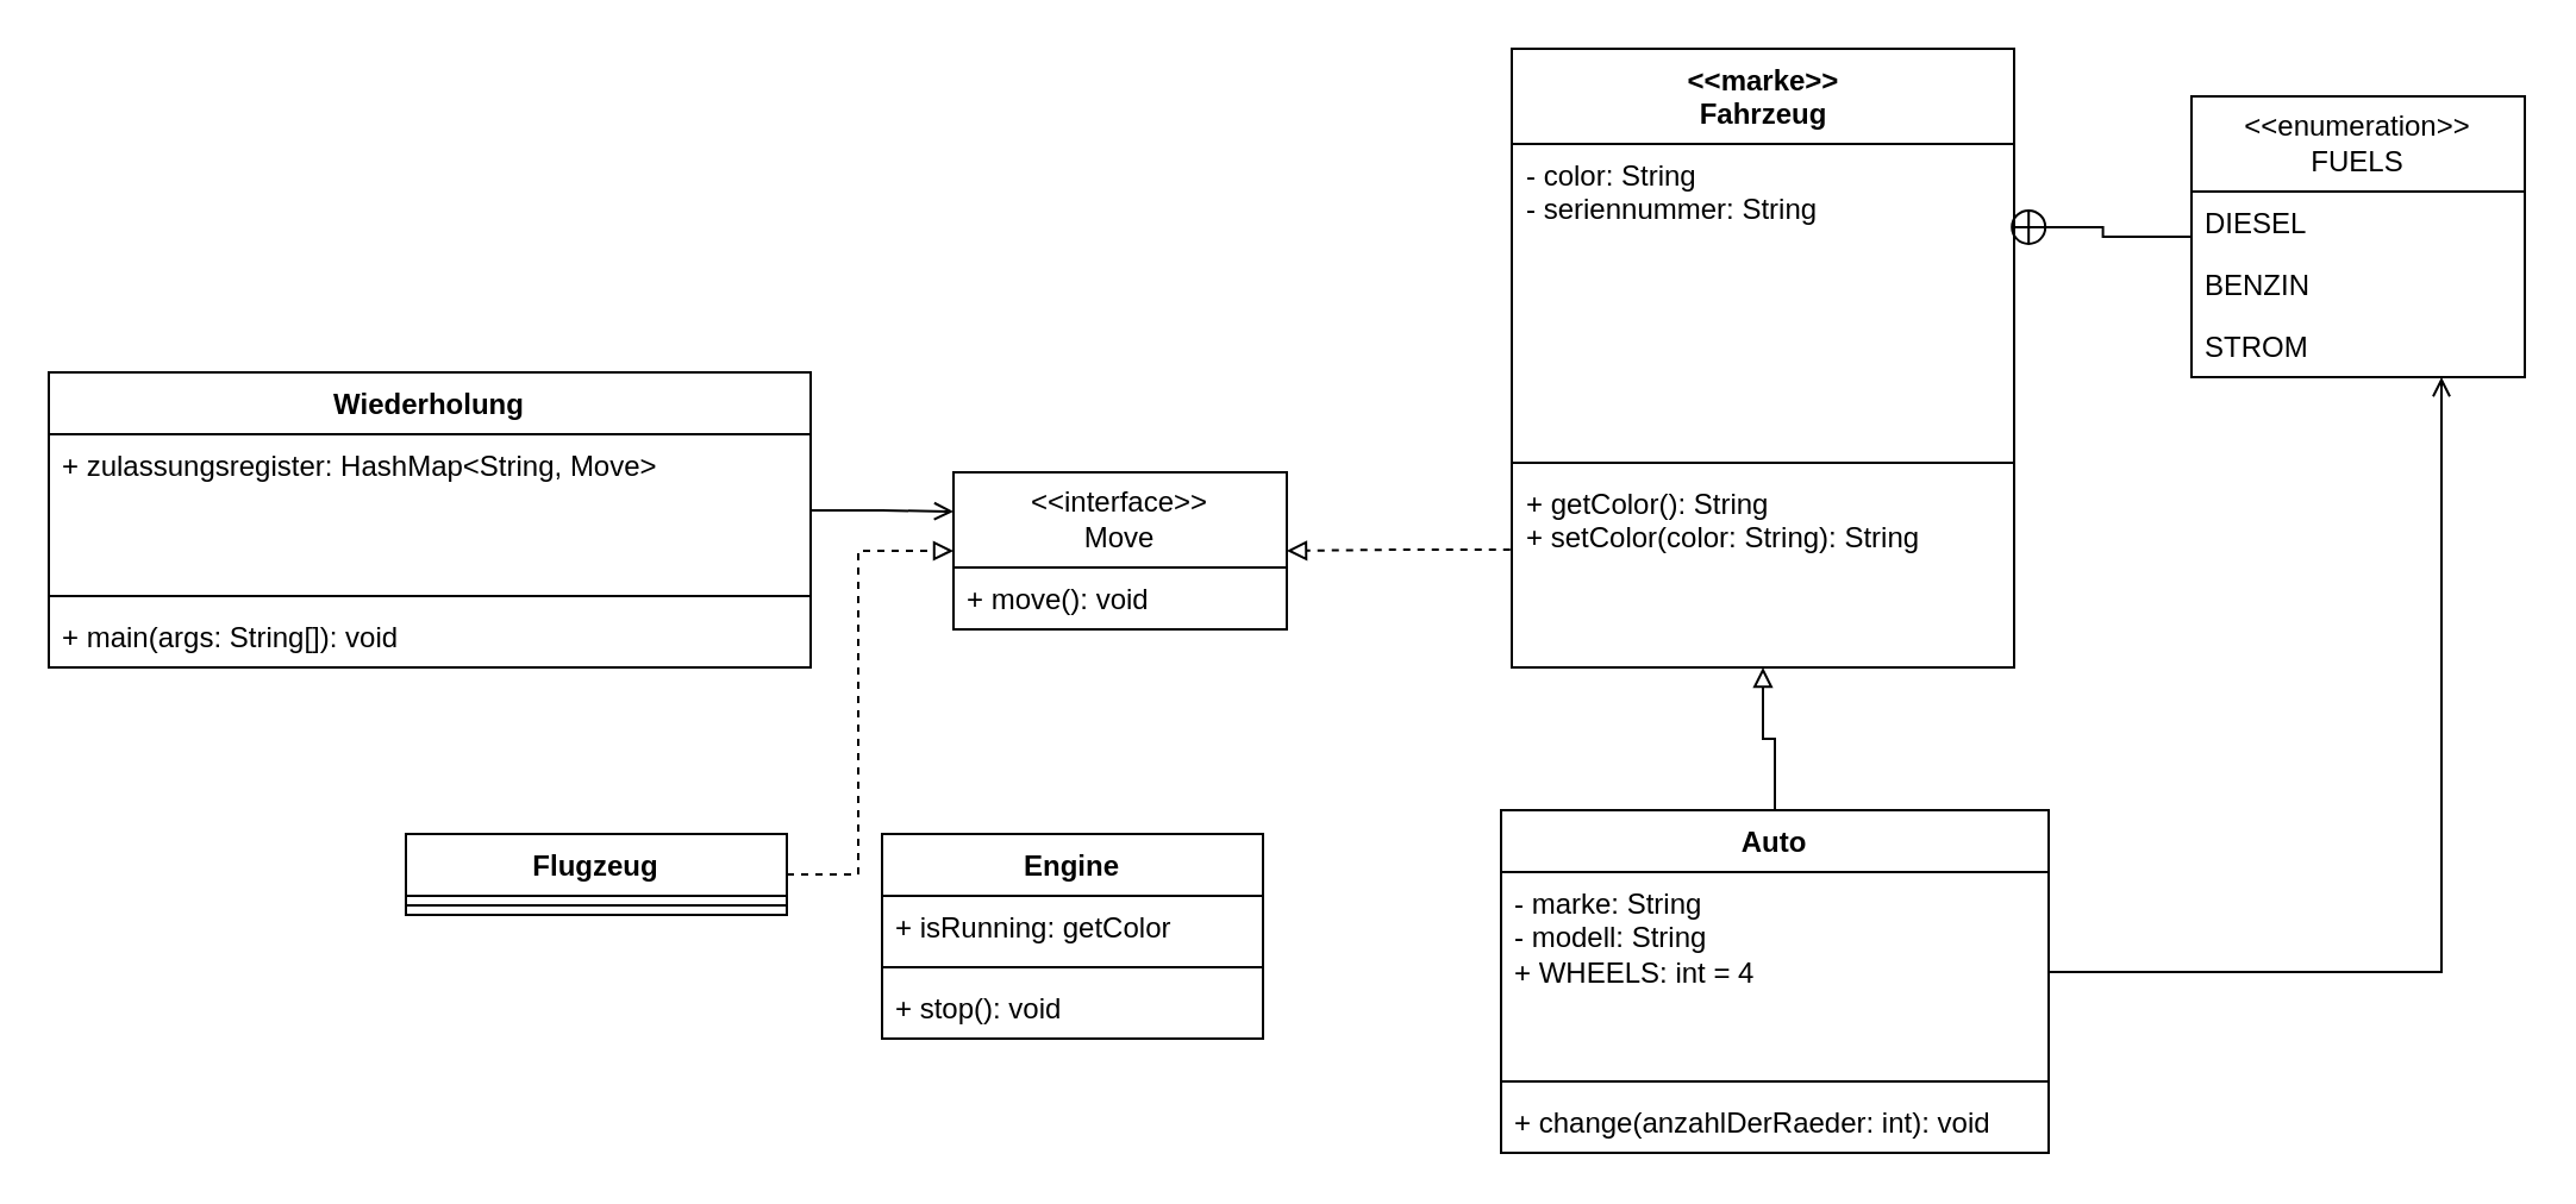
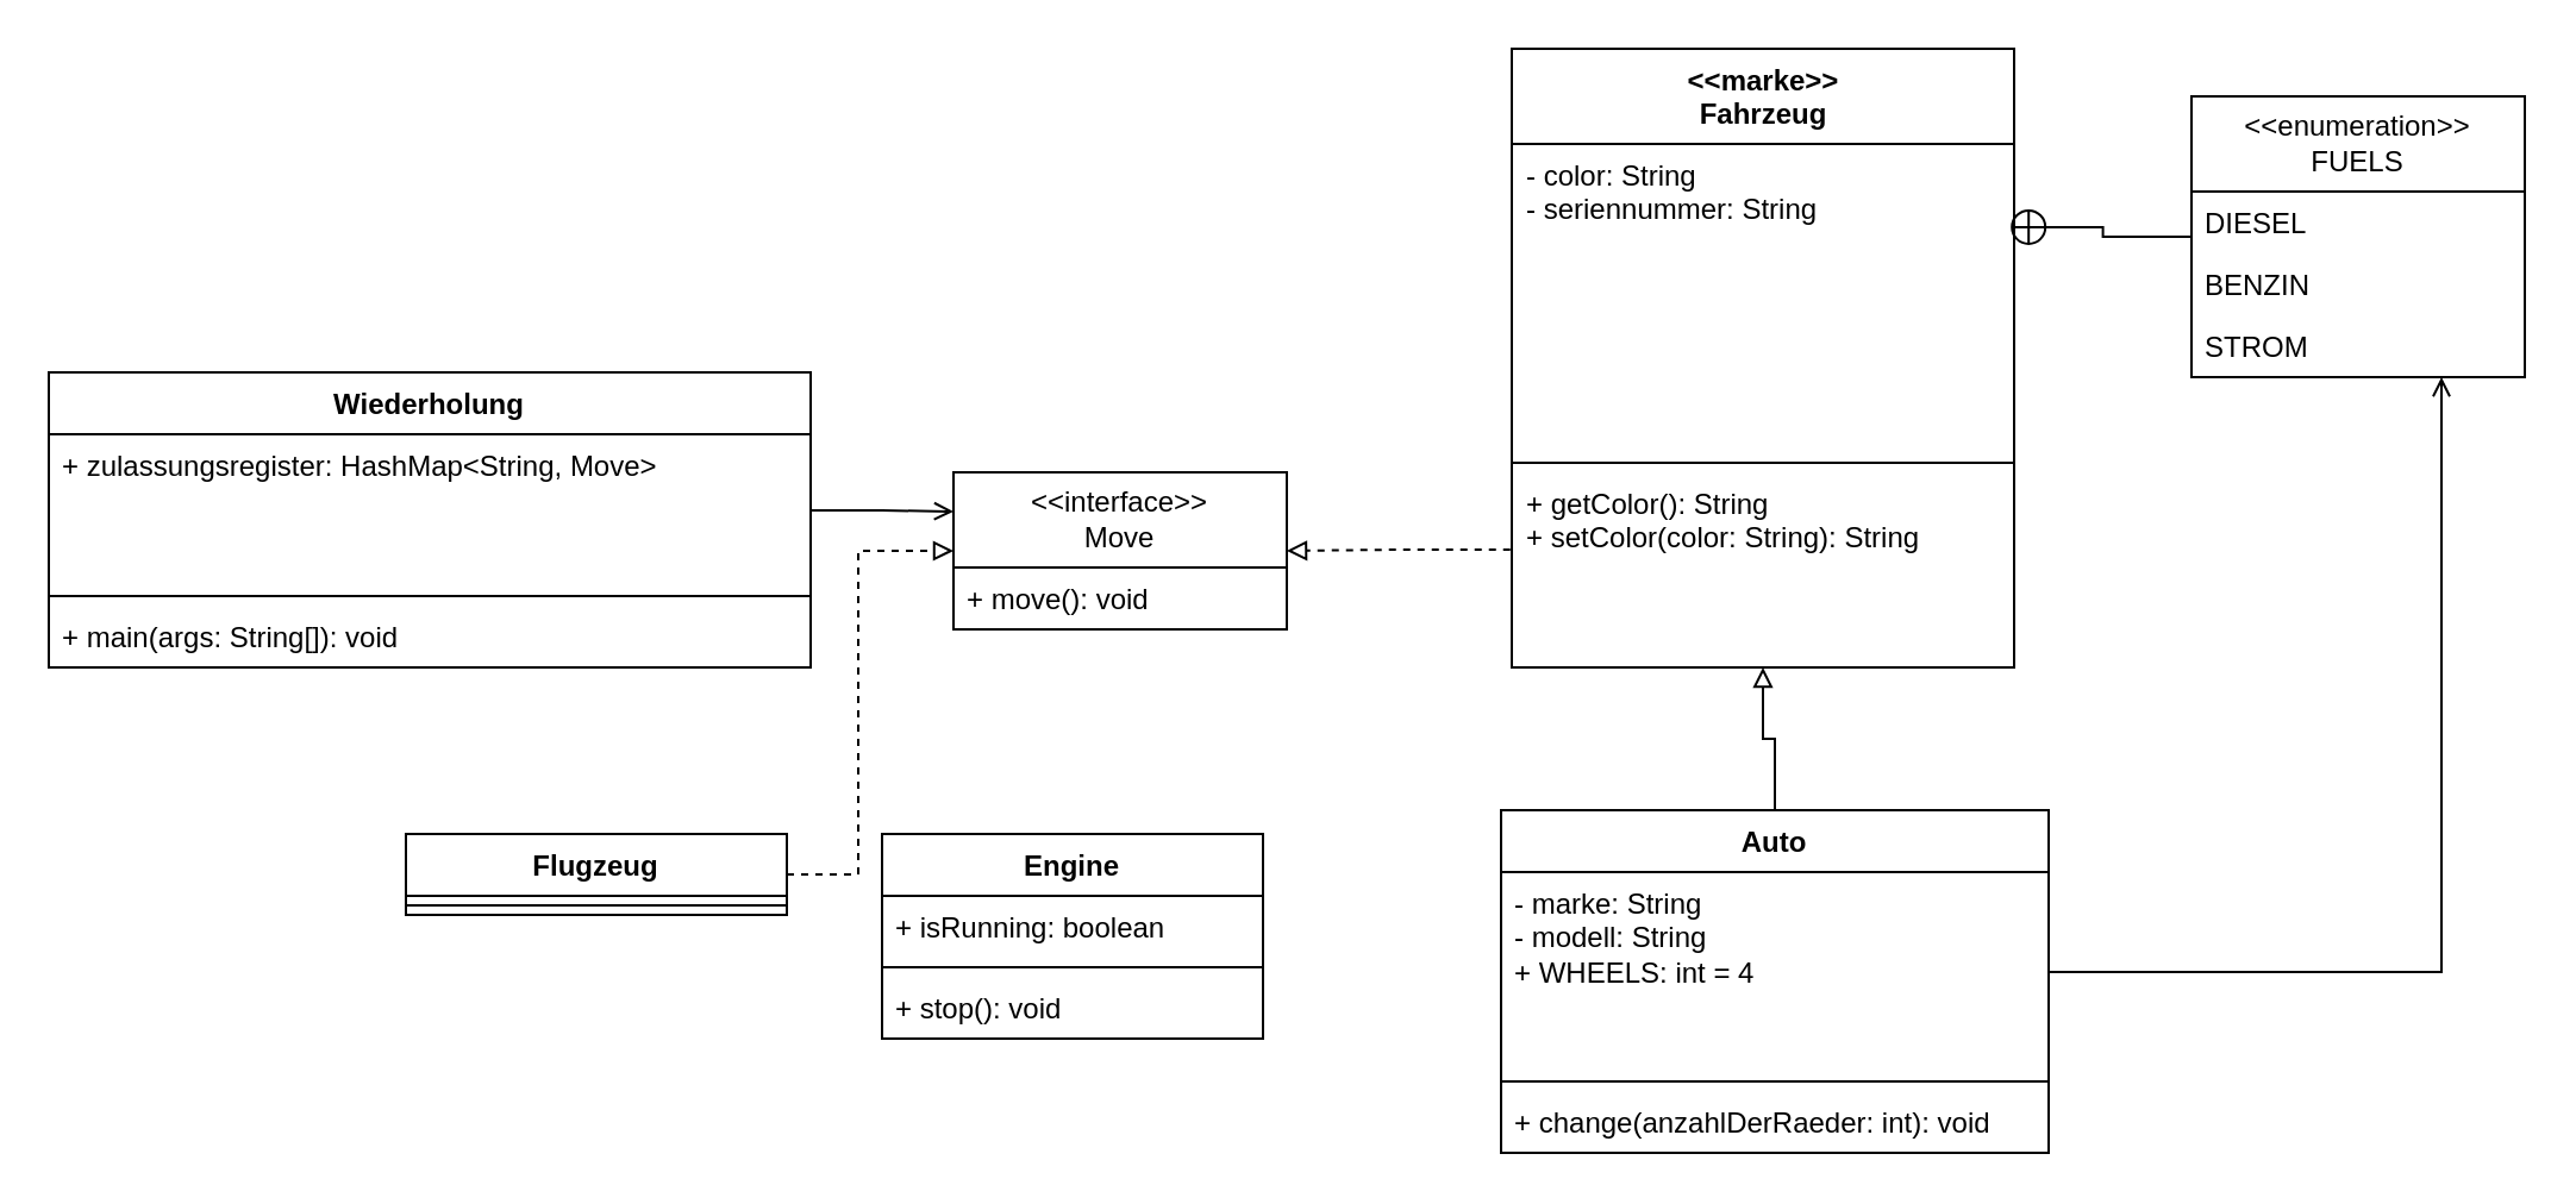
- <mxCell id="19" value="+ isRunning: getColor" style="text;strokeColor=none;fillColor=none;align=left;verticalAlign=top;spacingLeft=4;spacingRight=4;overflow=hidden;rotatable=0;points=[[0,0.5],[1,0.5]];portConstraint=eastwest;whiteSpace=wrap;html=1;" parent="18" vertex="1"><mxGeometry y="26" width="160" height="26" as="geometry" /></mxCell>
+ <mxCell id="19" value="+ isRunning: boolean" style="text;strokeColor=none;fillColor=none;align=left;verticalAlign=top;spacingLeft=4;spacingRight=4;overflow=hidden;rotatable=0;points=[[0,0.5],[1,0.5]];portConstraint=eastwest;whiteSpace=wrap;html=1;" parent="18" vertex="1"><mxGeometry y="26" width="160" height="26" as="geometry" /></mxCell>
